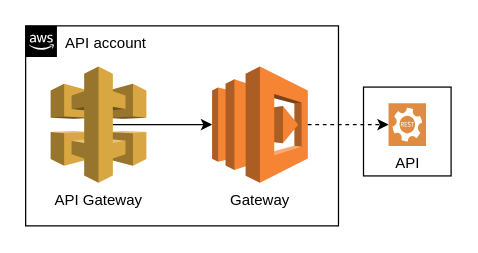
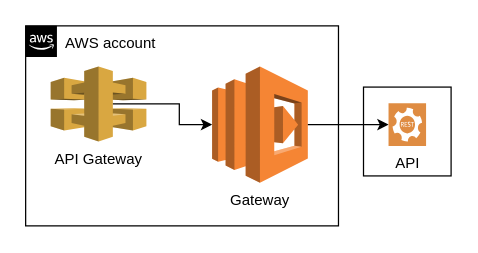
- <mxCell id="3" value="API account" style="points=[[0,0],[0.25,0],[0.5,0],[0.75,0],[1,0],[1,0.25],[1,0.5],[1,0.75],[1,1],[0.75,1],[0.5,1],[0.25,1],[0,1],[0,0.75],[0,0.5],[0,0.25]];outlineConnect=0;html=1;whiteSpace=wrap;fontSize=12;fontStyle=0;container=1;pointerEvents=0;collapsible=0;recursiveResize=0;shape=mxgraph.aws4.group;grIcon=mxgraph.aws4.group_aws_cloud_alt;verticalAlign=top;align=left;spacingLeft=30;dashed=0;" parent="1" vertex="1"><mxGeometry x="20" y="20" width="250" height="160" as="geometry" /></mxCell>
+ <mxCell id="3" value="AWS account" style="points=[[0,0],[0.25,0],[0.5,0],[0.75,0],[1,0],[1,0.25],[1,0.5],[1,0.75],[1,1],[0.75,1],[0.5,1],[0.25,1],[0,1],[0,0.75],[0,0.5],[0,0.25]];outlineConnect=0;html=1;whiteSpace=wrap;fontSize=12;fontStyle=0;container=1;pointerEvents=0;collapsible=0;recursiveResize=0;shape=mxgraph.aws4.group;grIcon=mxgraph.aws4.group_aws_cloud_alt;verticalAlign=top;align=left;spacingLeft=30;dashed=0;" parent="1" vertex="1"><mxGeometry x="20" y="20" width="250" height="160" as="geometry" /></mxCell>
- <mxCell id="4" value="API Gateway" style="outlineConnect=0;dashed=0;verticalLabelPosition=bottom;verticalAlign=top;align=center;html=1;shape=mxgraph.aws3.api_gateway;fillColor=#D9A741;gradientColor=none;" parent="3" vertex="1"><mxGeometry x="20" y="32.5" width="76.5" height="93" as="geometry" /></mxCell>
+ <mxCell id="4" value="API Gateway" style="outlineConnect=0;dashed=0;verticalLabelPosition=bottom;verticalAlign=top;align=center;html=1;shape=mxgraph.aws3.api_gateway;fillColor=#D9A741;gradientColor=none;" parent="3" vertex="1"><mxGeometry x="20" y="32.5" width="76.5" height="60" as="geometry" /></mxCell>
- <mxCell id="8" style="edgeStyle=orthogonalEdgeStyle;rounded=0;orthogonalLoop=1;jettySize=auto;html=1;dashed=1;" parent="1" source="6" target="5" edge="1"><mxGeometry relative="1" as="geometry" /></mxCell>
+ <mxCell id="8" style="edgeStyle=orthogonalEdgeStyle;rounded=0;orthogonalLoop=1;jettySize=auto;html=1;" parent="1" source="6" target="5" edge="1"><mxGeometry relative="1" as="geometry" /></mxCell>
